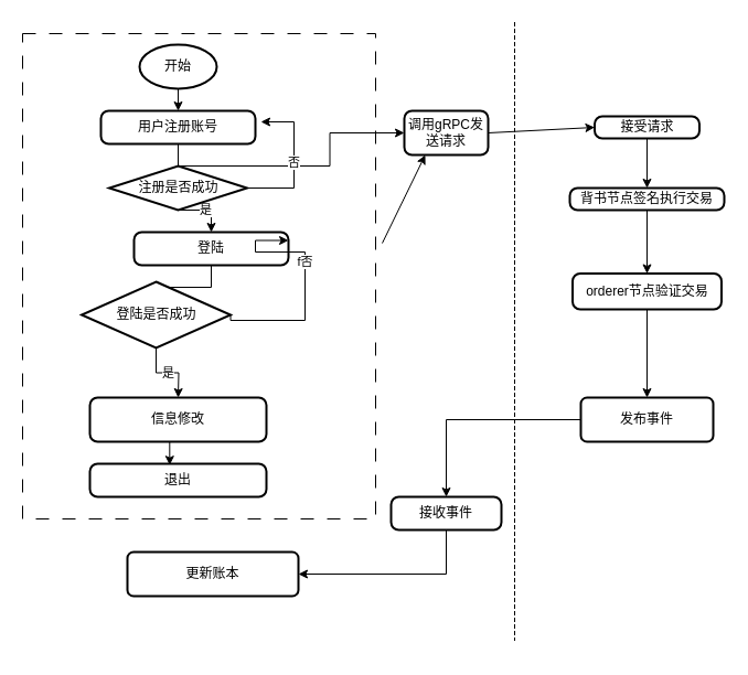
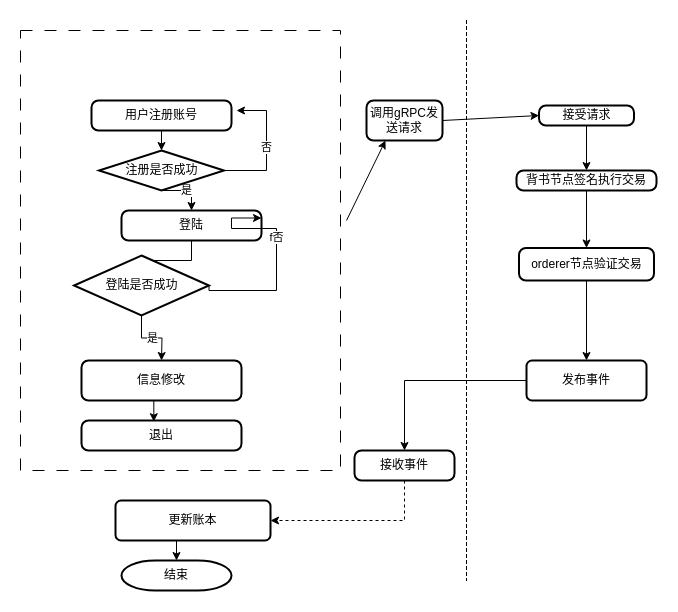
- <mxCell id="4" value="开始" style="strokeWidth=2;html=1;shape=mxgraph.flowchart.start_1;whiteSpace=wrap;" vertex="1" parent="1"><mxGeometry x="126" y="40" width="70" height="40" as="geometry" /></mxCell>
- <mxCell id="3" style="edgeStyle=orthogonalEdgeStyle;rounded=0;orthogonalLoop=1;jettySize=auto;html=1;exitX=0.5;exitY=1;exitDx=0;exitDy=0;exitPerimeter=0;entryX=0.5;entryY=0;entryDx=0;entryDy=0;" edge="1" parent="1" source="4" target="6"><mxGeometry relative="1" as="geometry" /></mxCell>
- <mxCell id="5" style="edgeStyle=orthogonalEdgeStyle;rounded=0;orthogonalLoop=1;jettySize=auto;html=1;exitX=0.5;exitY=1;exitDx=0;exitDy=0;" edge="1" parent="1" source="6" target="20"><mxGeometry relative="1" as="geometry" /></mxCell>
+ <mxCell id="5" style="edgeStyle=orthogonalEdgeStyle;rounded=0;orthogonalLoop=1;jettySize=auto;html=1;exitX=0.5;exitY=1;exitDx=0;exitDy=0;entryX=0.5;entryY=0;entryDx=0;entryDy=0;entryPerimeter=0;" edge="1" parent="1" source="6" target="9"><mxGeometry relative="1" as="geometry" /></mxCell>
- <mxCell id="31" style="edgeStyle=orthogonalEdgeStyle;rounded=0;orthogonalLoop=1;jettySize=auto;html=1;exitX=0.5;exitY=1;exitDx=0;exitDy=0;entryX=1;entryY=0.5;entryDx=0;entryDy=0;" edge="1" parent="1" source="32" target="34"><mxGeometry relative="1" as="geometry" /></mxCell>
+ <mxCell id="31" style="edgeStyle=orthogonalEdgeStyle;rounded=0;orthogonalLoop=1;jettySize=auto;html=1;exitX=0.5;exitY=1;exitDx=0;exitDy=0;entryX=1;entryY=0.5;entryDx=0;entryDy=0;dashed=1;" edge="1" parent="1" source="32" target="34"><mxGeometry relative="1" as="geometry" /></mxCell>
+ <mxCell id="33" style="edgeStyle=orthogonalEdgeStyle;rounded=0;orthogonalLoop=1;jettySize=auto;html=1;exitX=0.5;exitY=1;exitDx=0;exitDy=0;entryX=0.5;entryY=0;entryDx=0;entryDy=0;entryPerimeter=0;" edge="1" parent="1" source="34" target="35"><mxGeometry relative="1" as="geometry" /></mxCell>
+ <mxCell id="35" value="结束" style="strokeWidth=2;html=1;shape=mxgraph.flowchart.terminator;whiteSpace=wrap;" vertex="1" parent="1"><mxGeometry x="121" y="560" width="110" height="30" as="geometry" /></mxCell>
